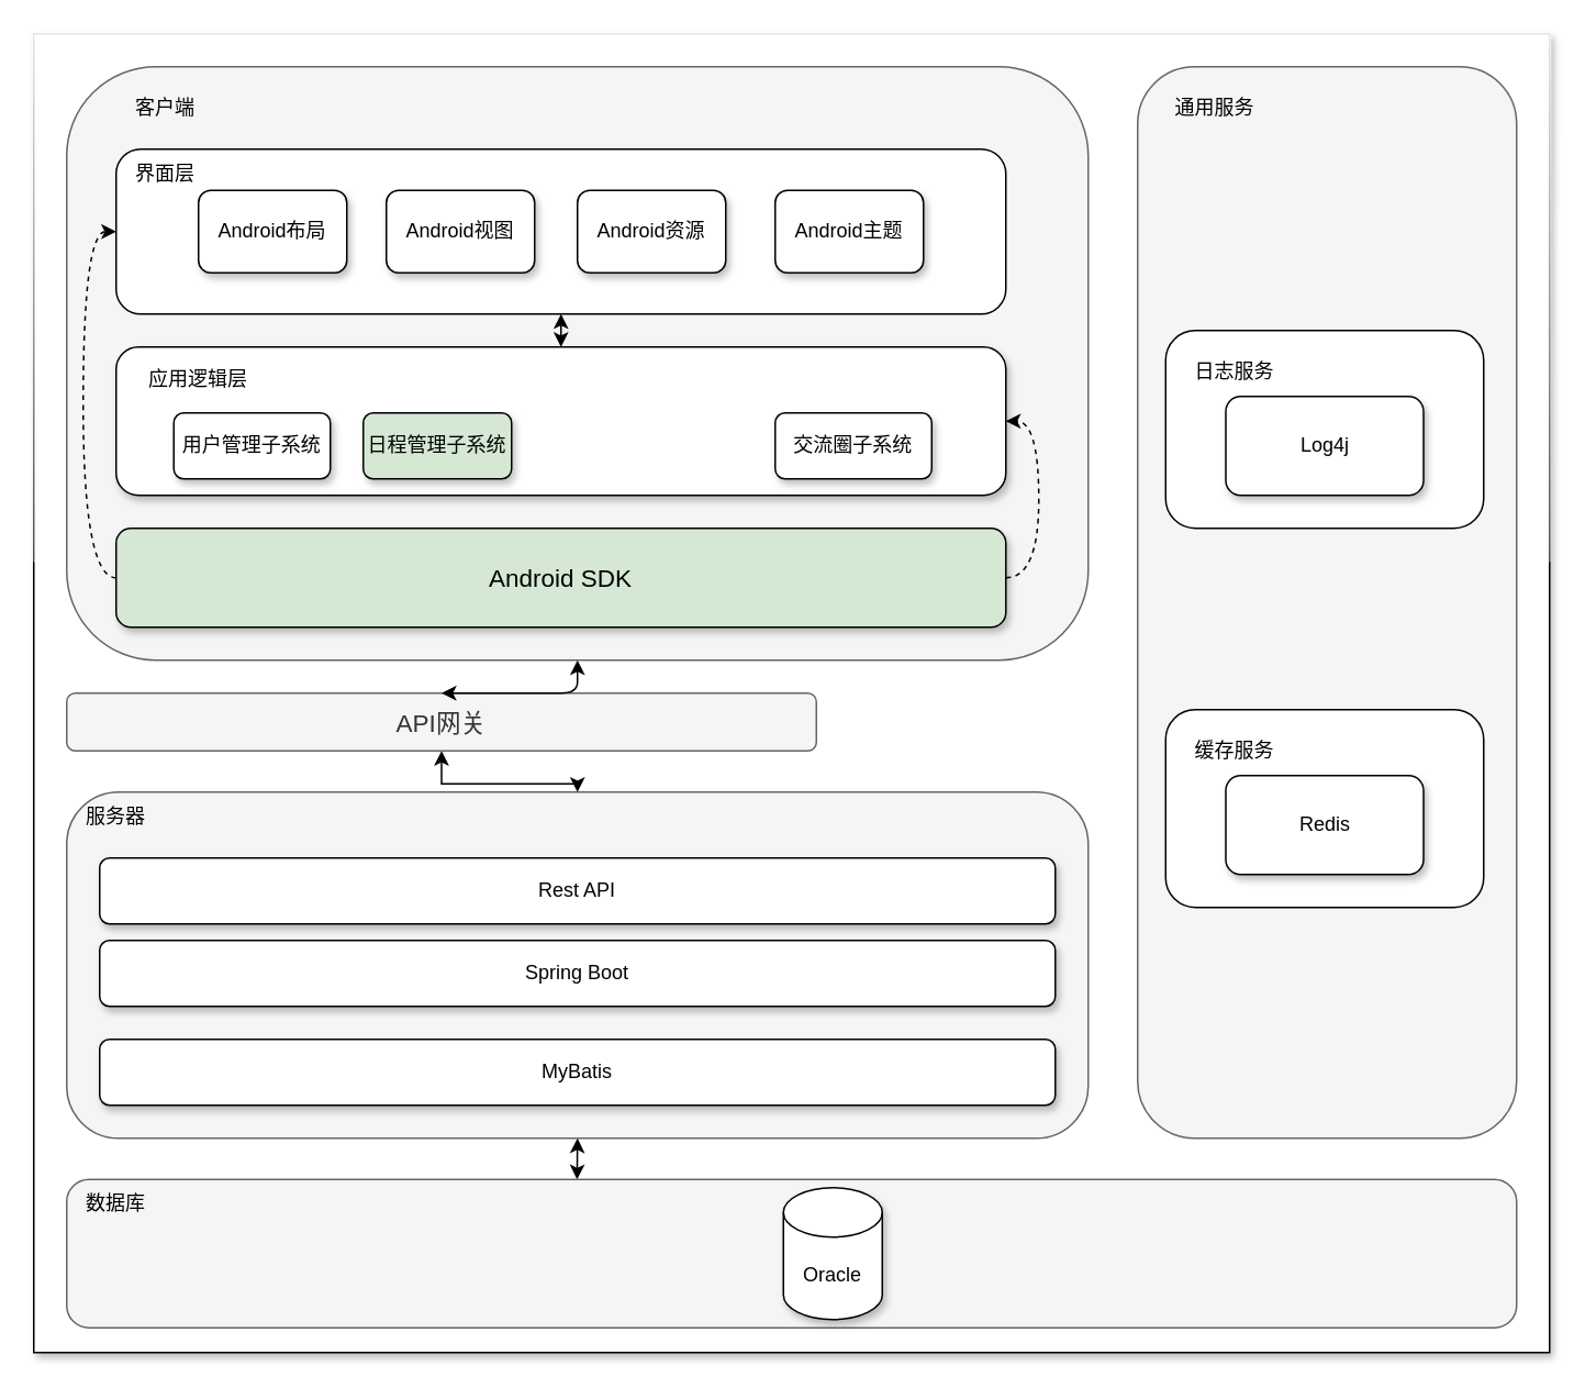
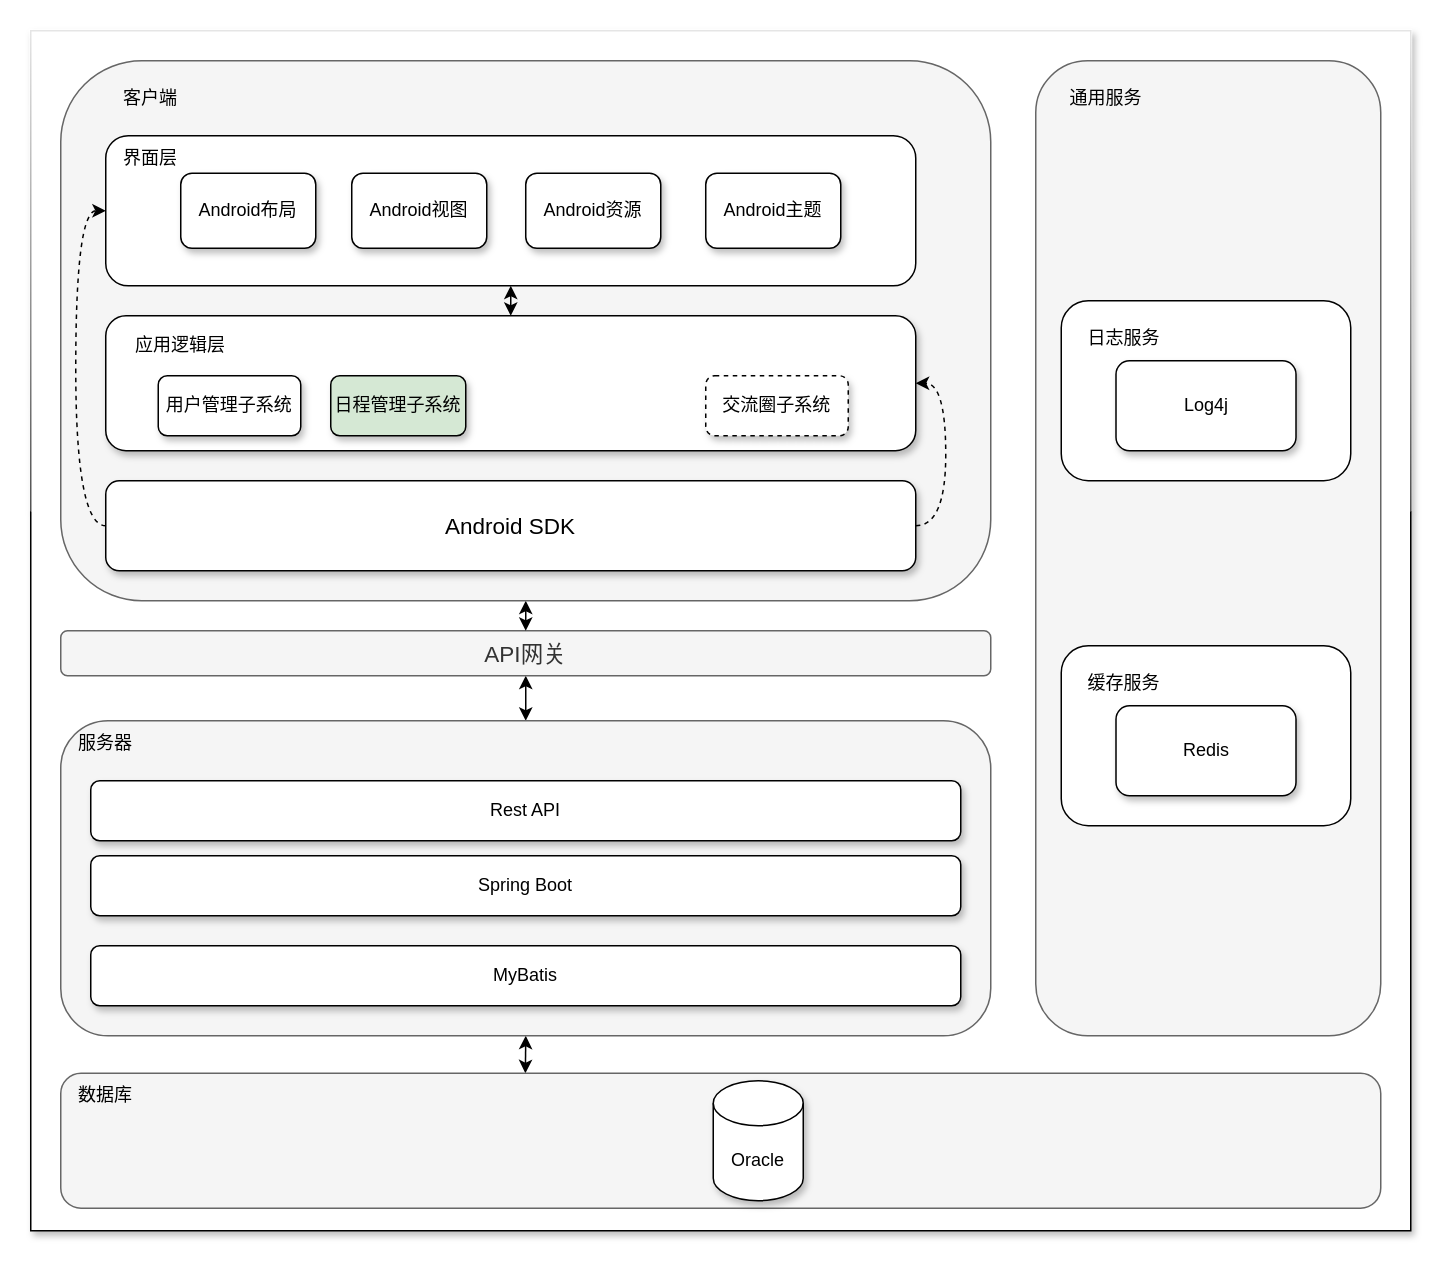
- <mxCell id="12" value="交流圈子系统" style="rounded=1;whiteSpace=wrap;html=1;shadow=1;" parent="7" vertex="1"><mxGeometry x="400" y="90" width="95" height="40" as="geometry" /></mxCell>
+ <mxCell id="12" value="交流圈子系统" style="rounded=1;whiteSpace=wrap;html=1;shadow=1;dashed=1;" parent="7" vertex="1"><mxGeometry x="400" y="90" width="95" height="40" as="geometry" /></mxCell>
- <mxCell id="42" value="&lt;font style=&quot;font-size: 15px;&quot;&gt;Android SDK&lt;/font&gt;" style="rounded=1;whiteSpace=wrap;html=1;shadow=1;fillColor=#d5e8d4;" parent="1" vertex="1"><mxGeometry x="70" y="320" width="540" height="60" as="geometry" /></mxCell>
+ <mxCell id="42" value="&lt;font style=&quot;font-size: 15px;&quot;&gt;Android SDK&lt;/font&gt;" style="rounded=1;whiteSpace=wrap;html=1;shadow=1;" parent="1" vertex="1"><mxGeometry x="70" y="320" width="540" height="60" as="geometry" /></mxCell>
- <mxCell id="4" value="&lt;font style=&quot;font-size: 15px;&quot;&gt;API网关&lt;/font&gt;" style="rounded=1;whiteSpace=wrap;html=1;fillColor=#f5f5f5;fontColor=#333333;strokeColor=#666666;" parent="1" vertex="1"><mxGeometry x="40" y="420" width="455" height="35" as="geometry" /></mxCell>
+ <mxCell id="4" value="&lt;font style=&quot;font-size: 15px;&quot;&gt;API网关&lt;/font&gt;" style="rounded=1;whiteSpace=wrap;html=1;fillColor=#f5f5f5;fontColor=#333333;strokeColor=#666666;" parent="1" vertex="1"><mxGeometry x="40" y="420" width="620" height="30" as="geometry" /></mxCell>
